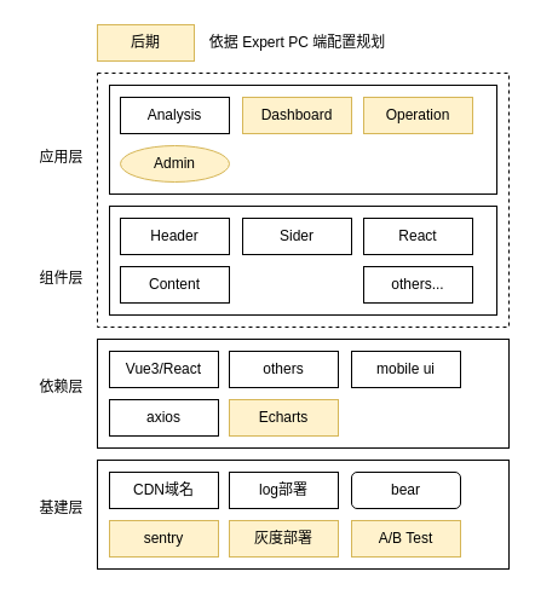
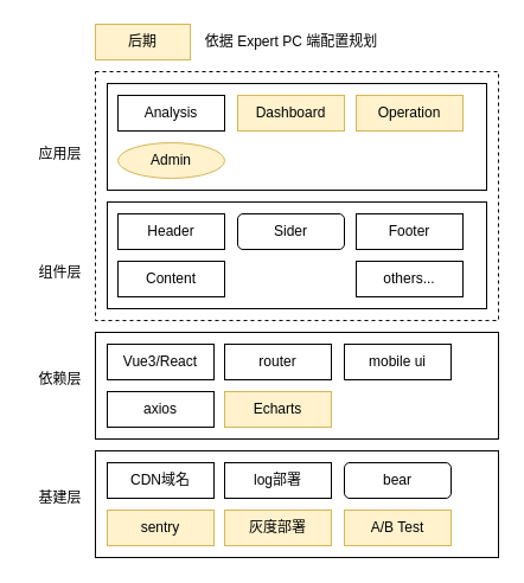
- <mxCell id="32" value="Sider" style="rounded=0;whiteSpace=wrap;html=1;fillColor=none;" vertex="1" parent="1"><mxGeometry x="200" y="180" width="90" height="30" as="geometry" /></mxCell>
+ <mxCell id="32" value="Sider" style="whiteSpace=wrap;html=1;fillColor=none;rounded=1;" vertex="1" parent="1"><mxGeometry x="200" y="180" width="90" height="30" as="geometry" /></mxCell>
- <mxCell id="33" value="React" style="rounded=0;whiteSpace=wrap;html=1;fillColor=none;" vertex="1" parent="1"><mxGeometry x="300" y="180" width="90" height="30" as="geometry" /></mxCell>
+ <mxCell id="33" value="Footer" style="rounded=0;whiteSpace=wrap;html=1;fillColor=none;" vertex="1" parent="1"><mxGeometry x="300" y="180" width="90" height="30" as="geometry" /></mxCell>
- <mxCell id="20" value="others" style="rounded=0;whiteSpace=wrap;html=1;fillColor=none;" vertex="1" parent="1"><mxGeometry x="189" y="290" width="90" height="30" as="geometry" /></mxCell>
+ <mxCell id="20" value="router" style="rounded=0;whiteSpace=wrap;html=1;fillColor=none;" vertex="1" parent="1"><mxGeometry x="189" y="290" width="90" height="30" as="geometry" /></mxCell>
